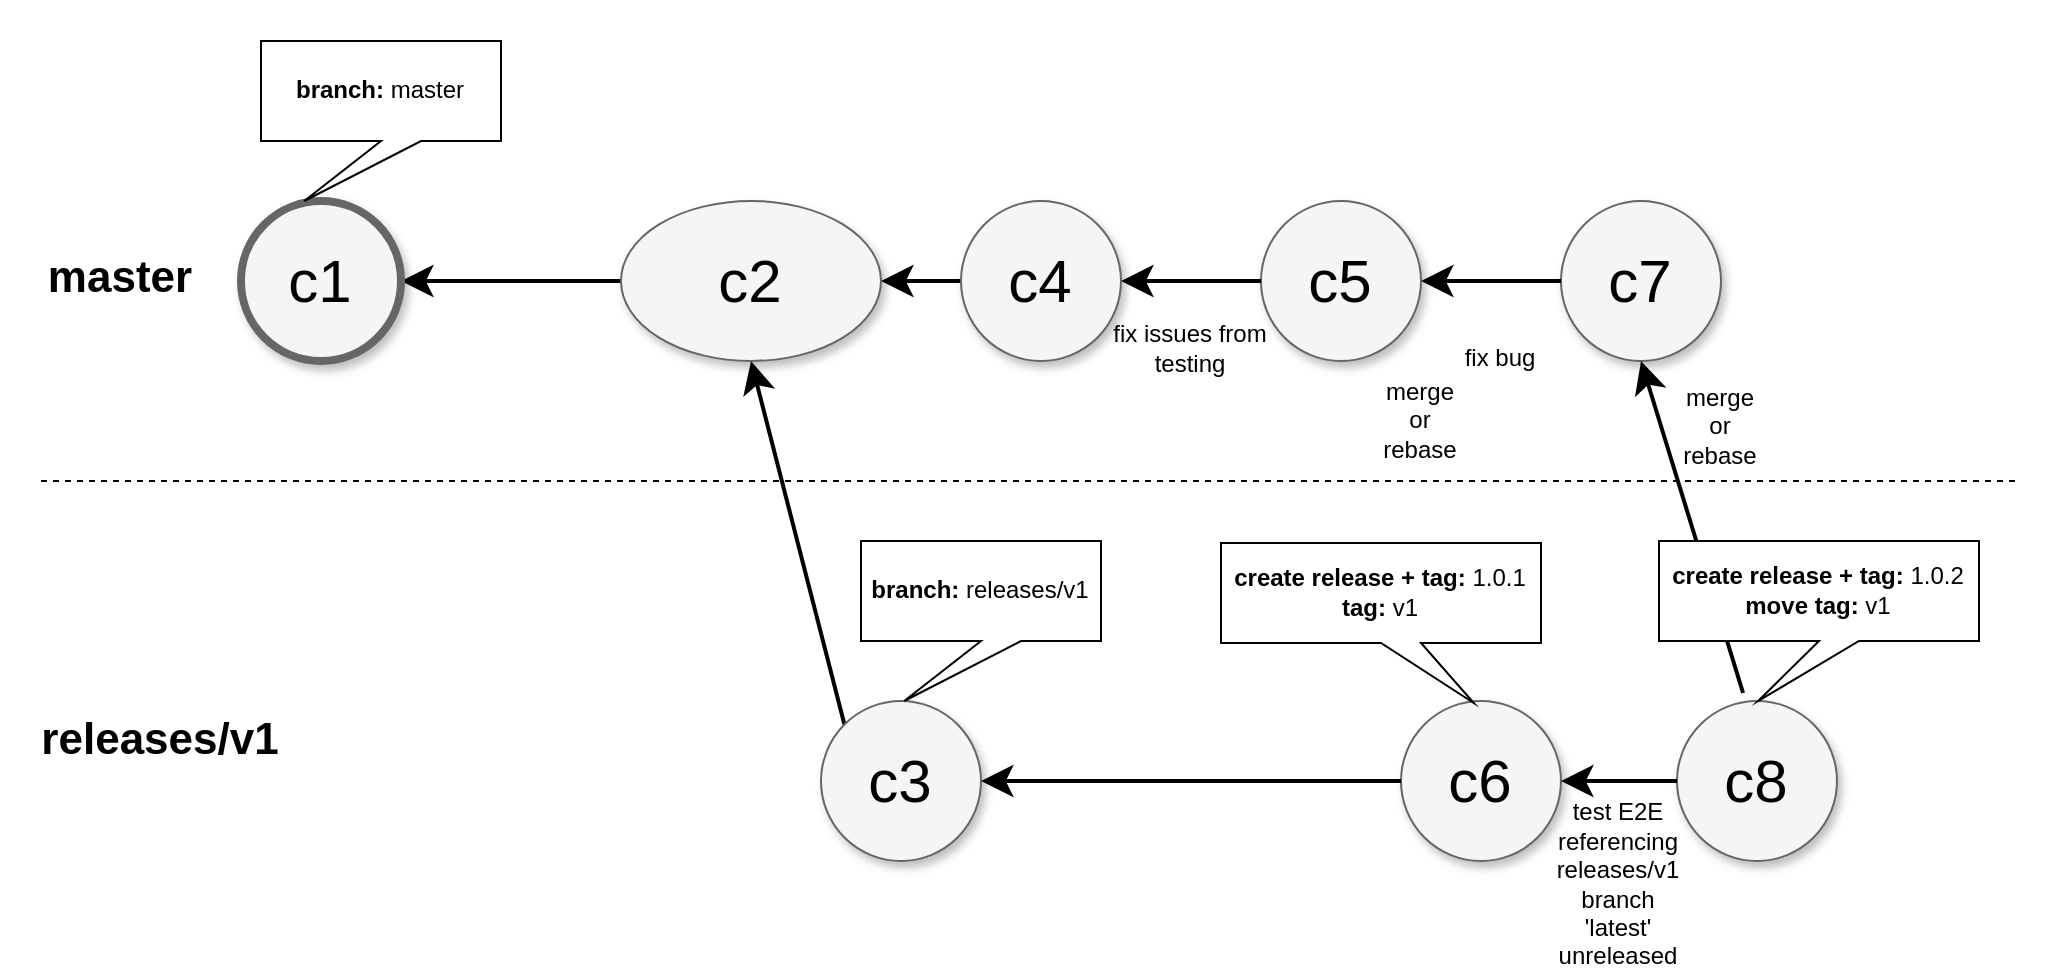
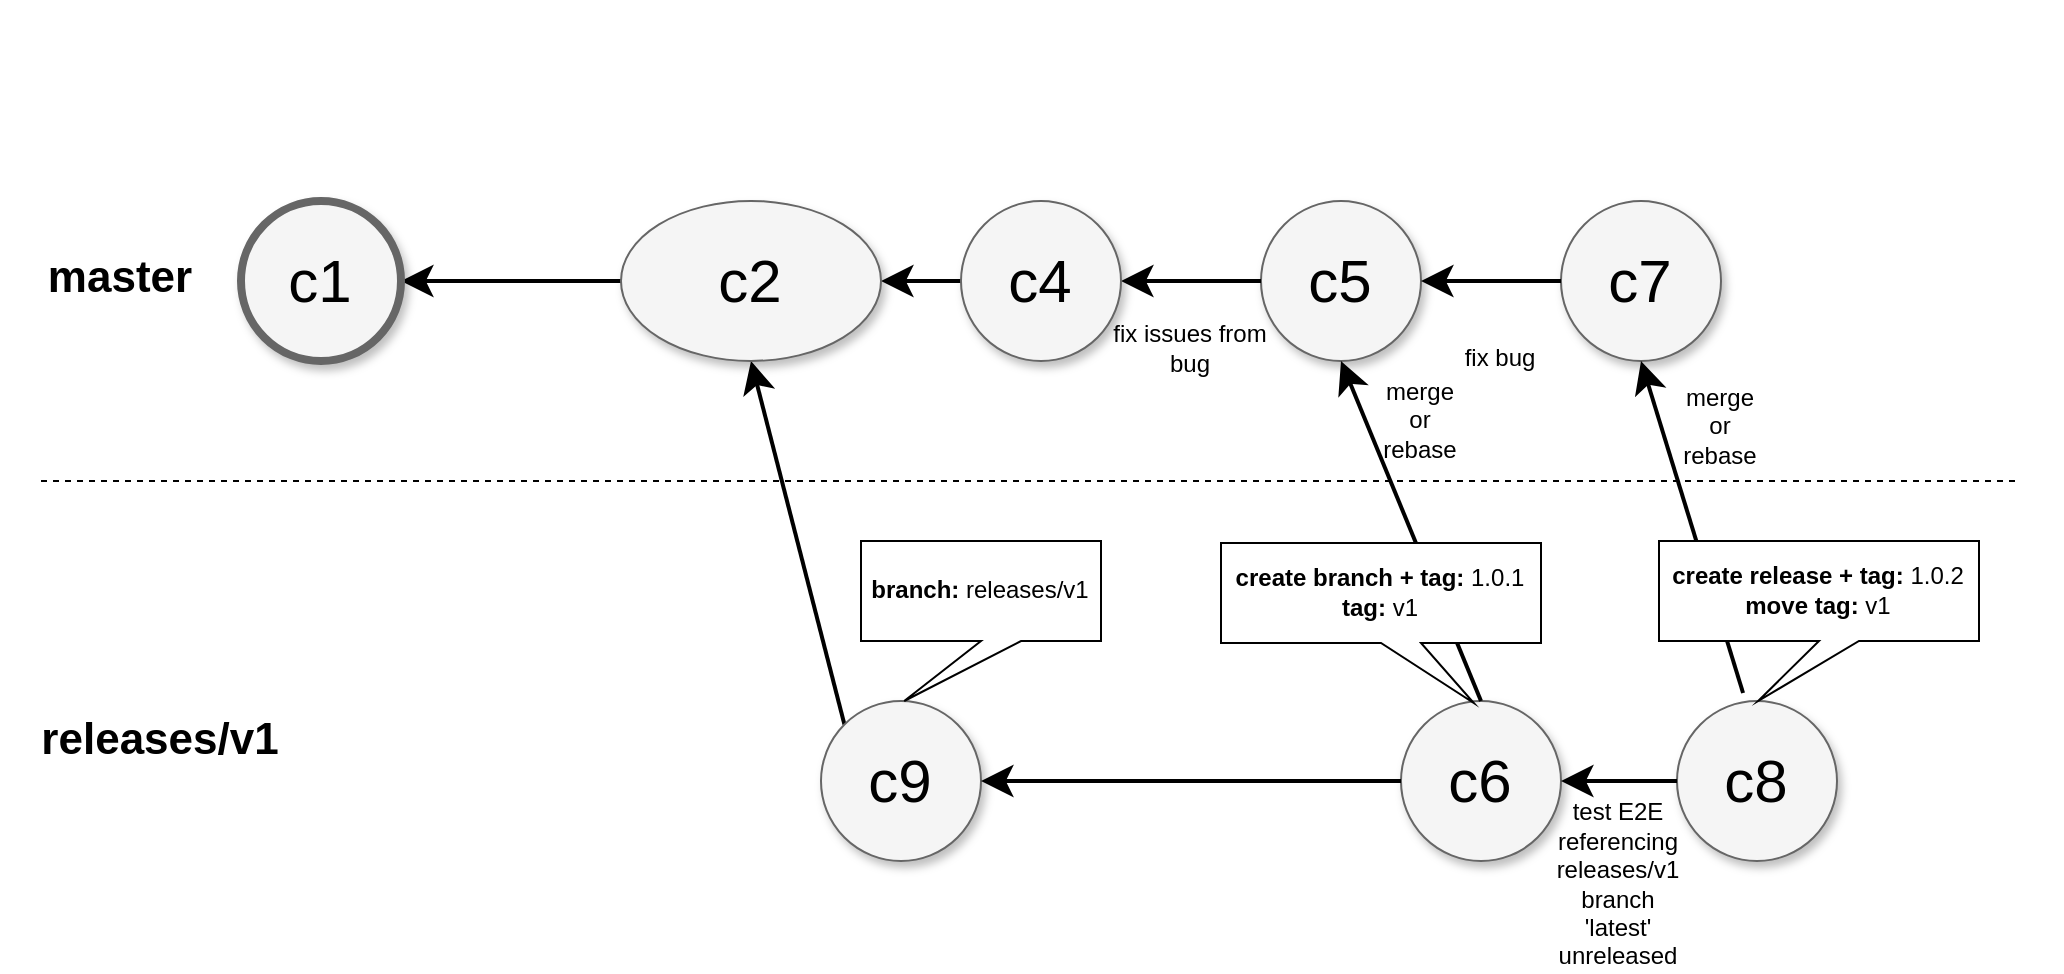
- <mxCell id="18" value="&lt;b&gt;branch:&lt;/b&gt;&amp;nbsp;master" style="shape=callout;whiteSpace=wrap;html=1;perimeter=calloutPerimeter;position2=0.18;" parent="1" vertex="1"><mxGeometry x="130" y="20" width="120" height="80" as="geometry" /></mxCell>
- <mxCell id="14" value="fix issues from testing" style="text;html=1;strokeColor=none;fillColor=none;align=center;verticalAlign=middle;whiteSpace=wrap;rounded=0;" parent="1" vertex="1"><mxGeometry x="545" y="164" width="100" height="20" as="geometry" /></mxCell>
+ <mxCell id="14" value="fix issues from bug" style="text;html=1;strokeColor=none;fillColor=none;align=center;verticalAlign=middle;whiteSpace=wrap;rounded=0;" parent="1" vertex="1"><mxGeometry x="545" y="164" width="100" height="20" as="geometry" /></mxCell>
+ <mxCell id="15" style="edgeStyle=none;curved=1;html=1;startSize=10;endFill=1;endSize=10;strokeWidth=2;fontSize=12;exitX=0.5;exitY=0;exitDx=0;exitDy=0;entryX=0.5;entryY=1;entryDx=0;entryDy=0;" parent="1" source="12" target="8" edge="1"><mxGeometry relative="1" as="geometry"><mxPoint x="710" y="400" as="sourcePoint" /><mxPoint x="500" y="400" as="targetPoint" /></mxGeometry></mxCell>
- <mxCell id="17" value="&lt;b&gt;create release + tag:&lt;/b&gt; 1.0.1&lt;br&gt;&lt;b&gt;tag:&lt;/b&gt; v1" style="shape=callout;whiteSpace=wrap;html=1;perimeter=calloutPerimeter;position2=0.79;" parent="1" vertex="1"><mxGeometry x="610" y="271" width="160" height="80" as="geometry" /></mxCell>
+ <mxCell id="17" value="&lt;b&gt;create branch + tag:&lt;/b&gt; 1.0.1&lt;br&gt;&lt;b&gt;tag:&lt;/b&gt; v1" style="shape=callout;whiteSpace=wrap;html=1;perimeter=calloutPerimeter;position2=0.79;" parent="1" vertex="1"><mxGeometry x="610" y="271" width="160" height="80" as="geometry" /></mxCell>
- <mxCell id="7" value="c3" style="ellipse;whiteSpace=wrap;html=1;rounded=0;shadow=1;strokeColor=#666666;strokeWidth=1;fontSize=30;align=center;fillColor=#f5f5f5;" parent="1" vertex="1"><mxGeometry x="410" y="350" width="80" height="80" as="geometry" /></mxCell>
+ <mxCell id="7" value="c9" style="ellipse;whiteSpace=wrap;html=1;rounded=0;shadow=1;strokeColor=#666666;strokeWidth=1;fontSize=30;align=center;fillColor=#f5f5f5;" parent="1" vertex="1"><mxGeometry x="410" y="350" width="80" height="80" as="geometry" /></mxCell>
